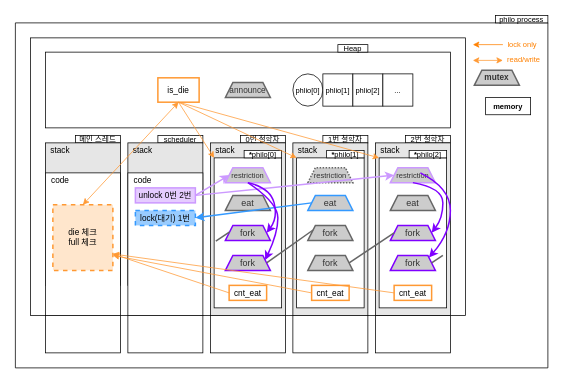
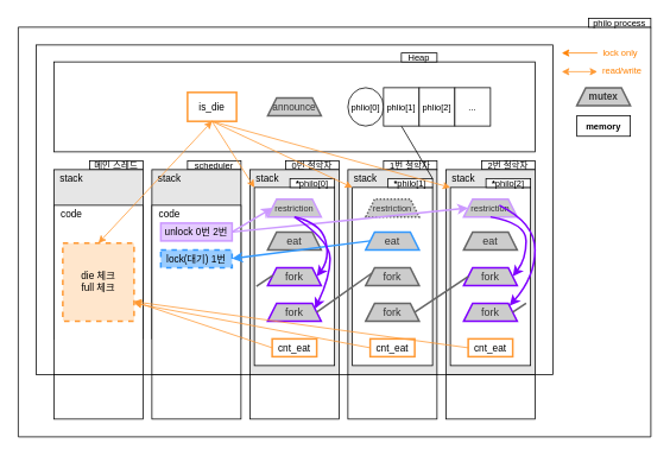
- <mxCell id="83" value="mutex" style="shape=trapezoid;perimeter=trapezoidPerimeter;whiteSpace=wrap;html=1;fixedSize=1;size=10;fillColor=#CCCCCC;fontColor=#333333;strokeColor=#666666;strokeWidth=2;fontSize=11;fontStyle=1" vertex="1" parent="2"><mxGeometry x="612" y="63" width="60" height="20" as="geometry" /></mxCell>
+ <mxCell id="83" value="mutex" style="shape=trapezoid;perimeter=trapezoidPerimeter;whiteSpace=wrap;html=1;fixedSize=1;size=10;fillColor=#CCCCCC;fontColor=#333333;strokeColor=#666666;strokeWidth=2;fontSize=11;fontStyle=1" vertex="1" parent="2"><mxGeometry x="627" y="68" width="60" height="20" as="geometry" /></mxCell>
+ <mxCell id="62" value="" style="endArrow=none;html=1;rounded=0;fontSize=10;strokeColor=#000000;strokeWidth=1;entryX=0.5;entryY=1;entryDx=0;entryDy=0;exitX=1;exitY=0;exitDx=0;exitDy=0;" edge="1" parent="2" source="24" target="65"><mxGeometry width="50" height="50" relative="1" as="geometry"><mxPoint x="365" y="180" as="sourcePoint" /><mxPoint x="390" y="133" as="targetPoint" /></mxGeometry></mxCell>
